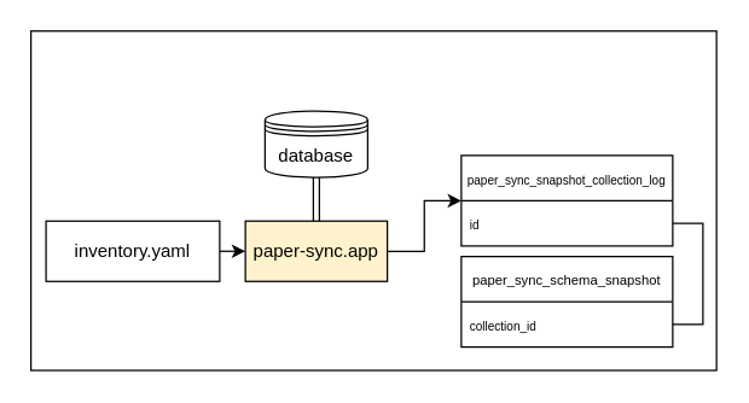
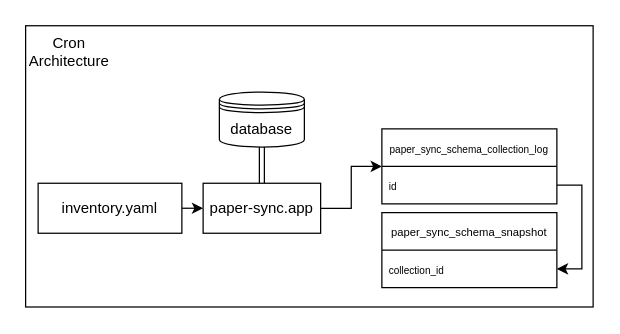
+ <mxCell id="14" value="Cron Architecture" style="text;html=1;align=center;verticalAlign=middle;whiteSpace=wrap;rounded=0;" vertex="1" parent="1"><mxGeometry x="25" y="26" width="60" height="30" as="geometry" /></mxCell>
- <mxCell id="9" value="&lt;span&gt;&lt;/span&gt;&lt;span&gt;&lt;/span&gt;&lt;span style=&quot;white-space-collapse: preserve;&quot;&gt;&lt;font style=&quot;font-size: 8px;&quot;&gt;paper_sync_snapshot_collection_log&lt;/font&gt;&lt;/span&gt;" style="swimlane;fontStyle=0;childLayout=stackLayout;horizontal=1;startSize=30;horizontalStack=0;resizeParent=1;resizeParentMax=0;resizeLast=0;collapsible=1;marginBottom=0;whiteSpace=wrap;html=1;" vertex="1" parent="1"><mxGeometry x="305" y="102.5" width="140" height="60" as="geometry" /></mxCell>
+ <mxCell id="9" value="&lt;span&gt;&lt;/span&gt;&lt;span&gt;&lt;/span&gt;&lt;span style=&quot;white-space-collapse: preserve;&quot;&gt;&lt;font style=&quot;font-size: 8px;&quot;&gt;paper_sync_schema_collection_log&lt;/font&gt;&lt;/span&gt;" style="swimlane;fontStyle=0;childLayout=stackLayout;horizontal=1;startSize=30;horizontalStack=0;resizeParent=1;resizeParentMax=0;resizeLast=0;collapsible=1;marginBottom=0;whiteSpace=wrap;html=1;" vertex="1" parent="1"><mxGeometry x="305" y="102.5" width="140" height="60" as="geometry" /></mxCell>
- <mxCell id="6" value="paper-sync.app" style="rounded=0;whiteSpace=wrap;html=1;fillColor=#fff2cc;" vertex="1" parent="1"><mxGeometry x="162" y="146" width="94" height="40" as="geometry" /></mxCell>
+ <mxCell id="6" value="paper-sync.app" style="rounded=0;whiteSpace=wrap;html=1;" vertex="1" parent="1"><mxGeometry x="162" y="146" width="94" height="40" as="geometry" /></mxCell>
- <mxCell id="13" style="edgeStyle=orthogonalEdgeStyle;rounded=0;orthogonalLoop=1;jettySize=auto;html=1;exitX=1;exitY=0.5;exitDx=0;exitDy=0;entryX=1;entryY=0.5;entryDx=0;entryDy=0;endArrow=none;" edge="1" parent="1" source="10" target="12"><mxGeometry relative="1" as="geometry" /></mxCell>
+ <mxCell id="13" style="edgeStyle=orthogonalEdgeStyle;rounded=0;orthogonalLoop=1;jettySize=auto;html=1;exitX=1;exitY=0.5;exitDx=0;exitDy=0;entryX=1;entryY=0.5;entryDx=0;entryDy=0;" edge="1" parent="1" source="10" target="12"><mxGeometry relative="1" as="geometry" /></mxCell>
